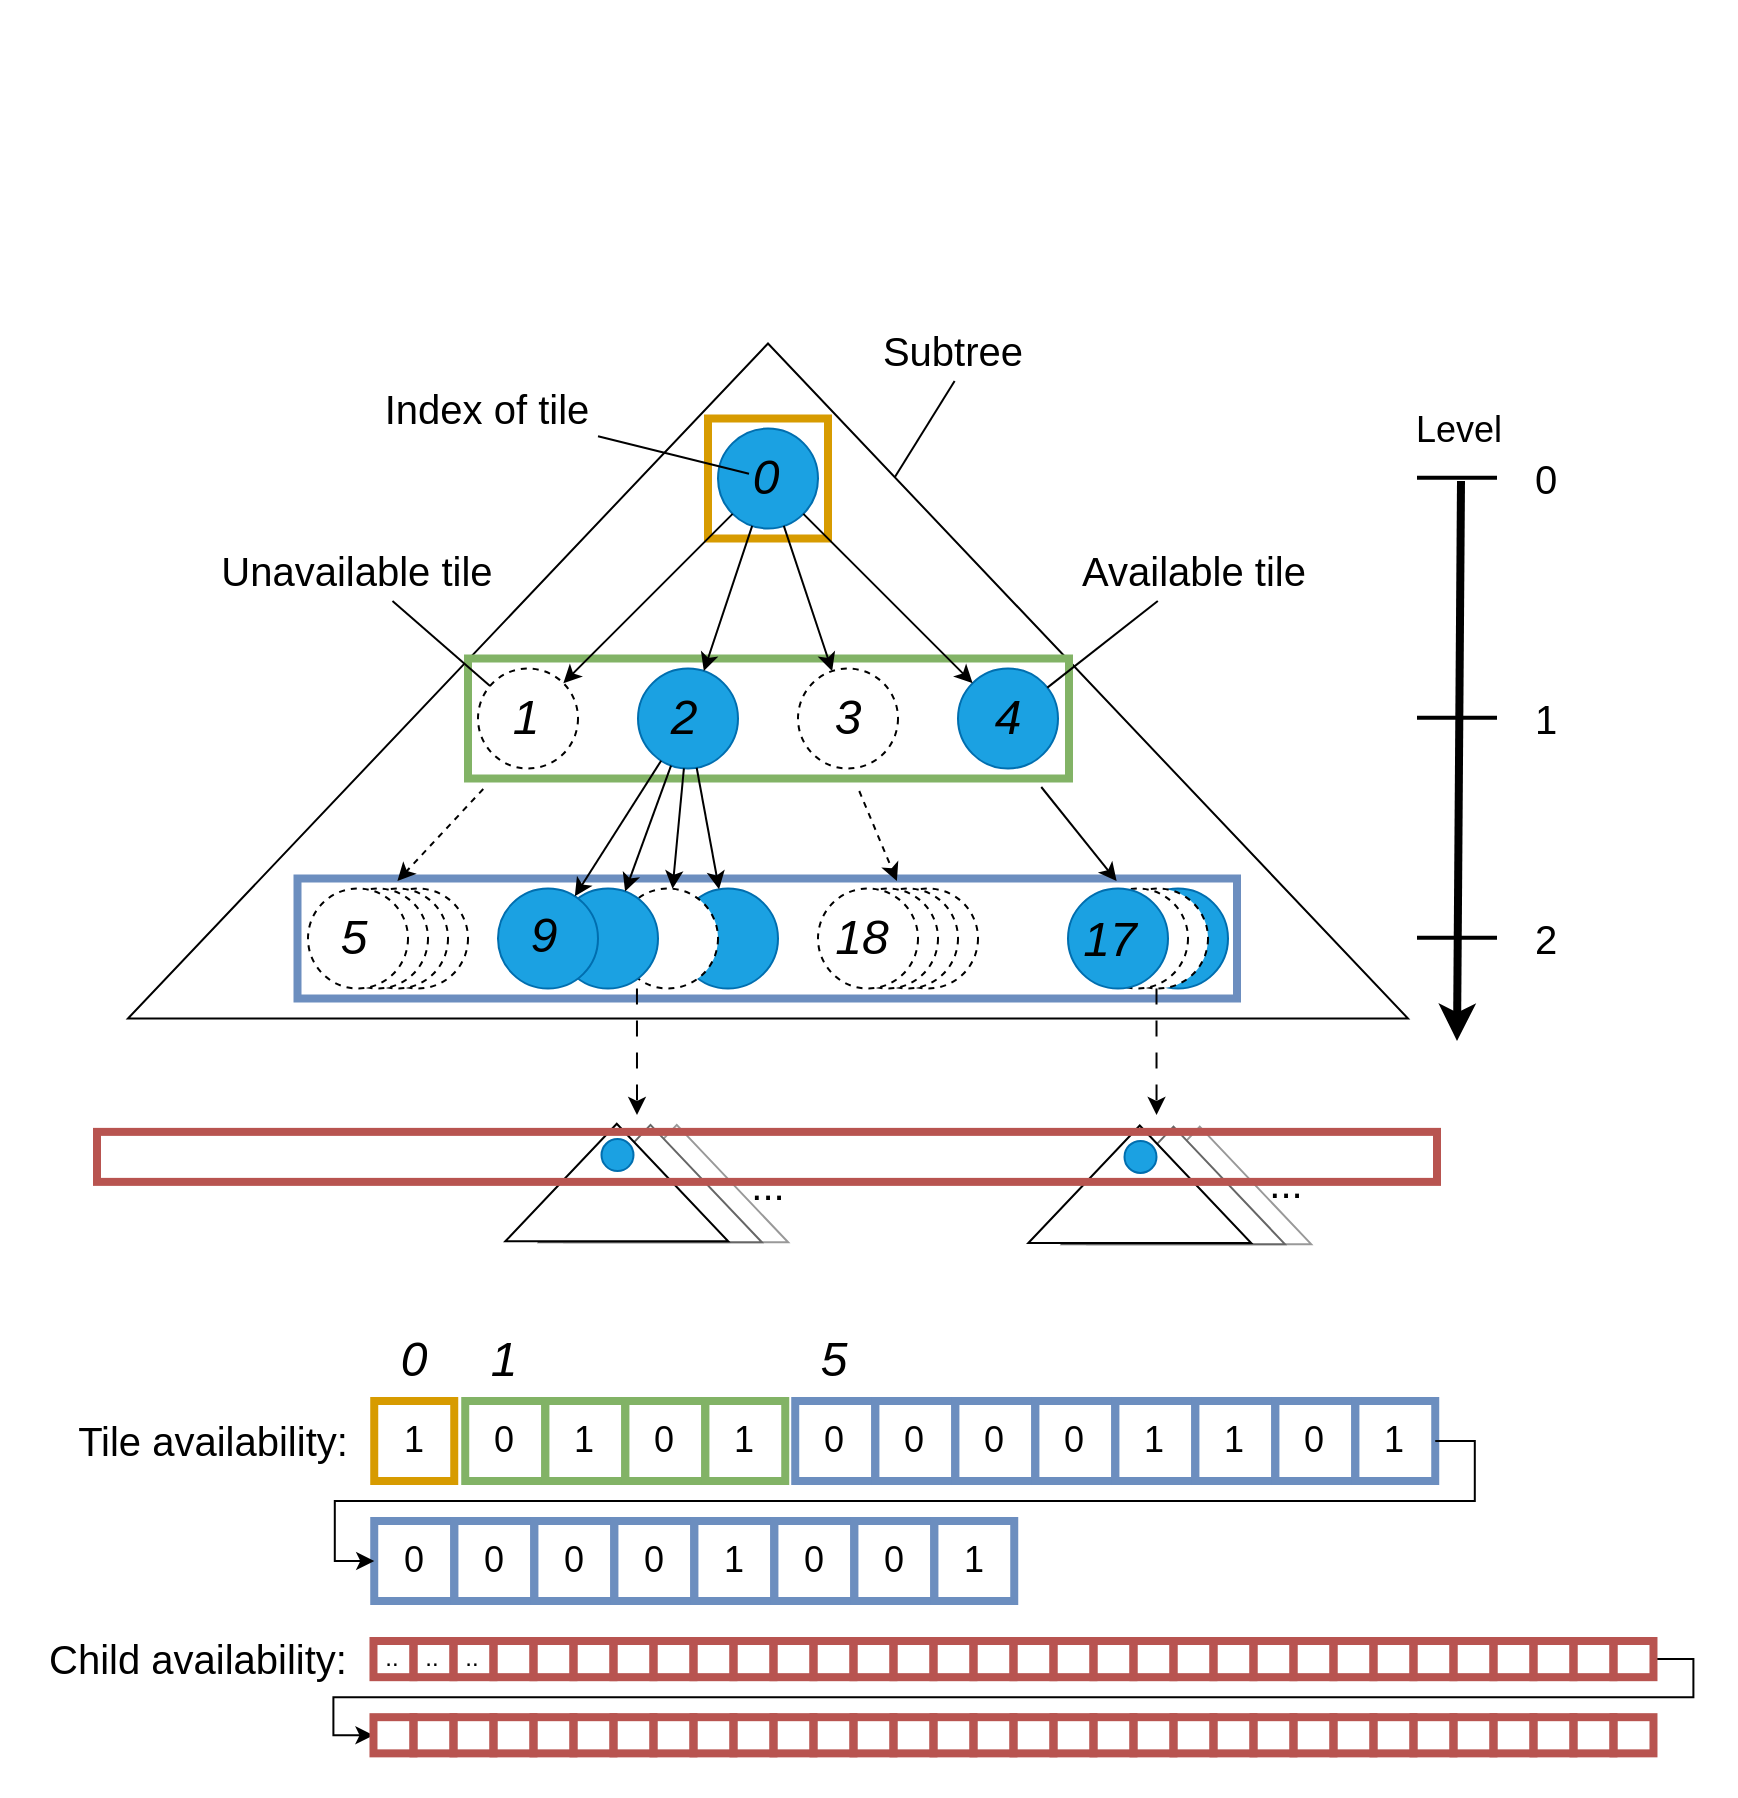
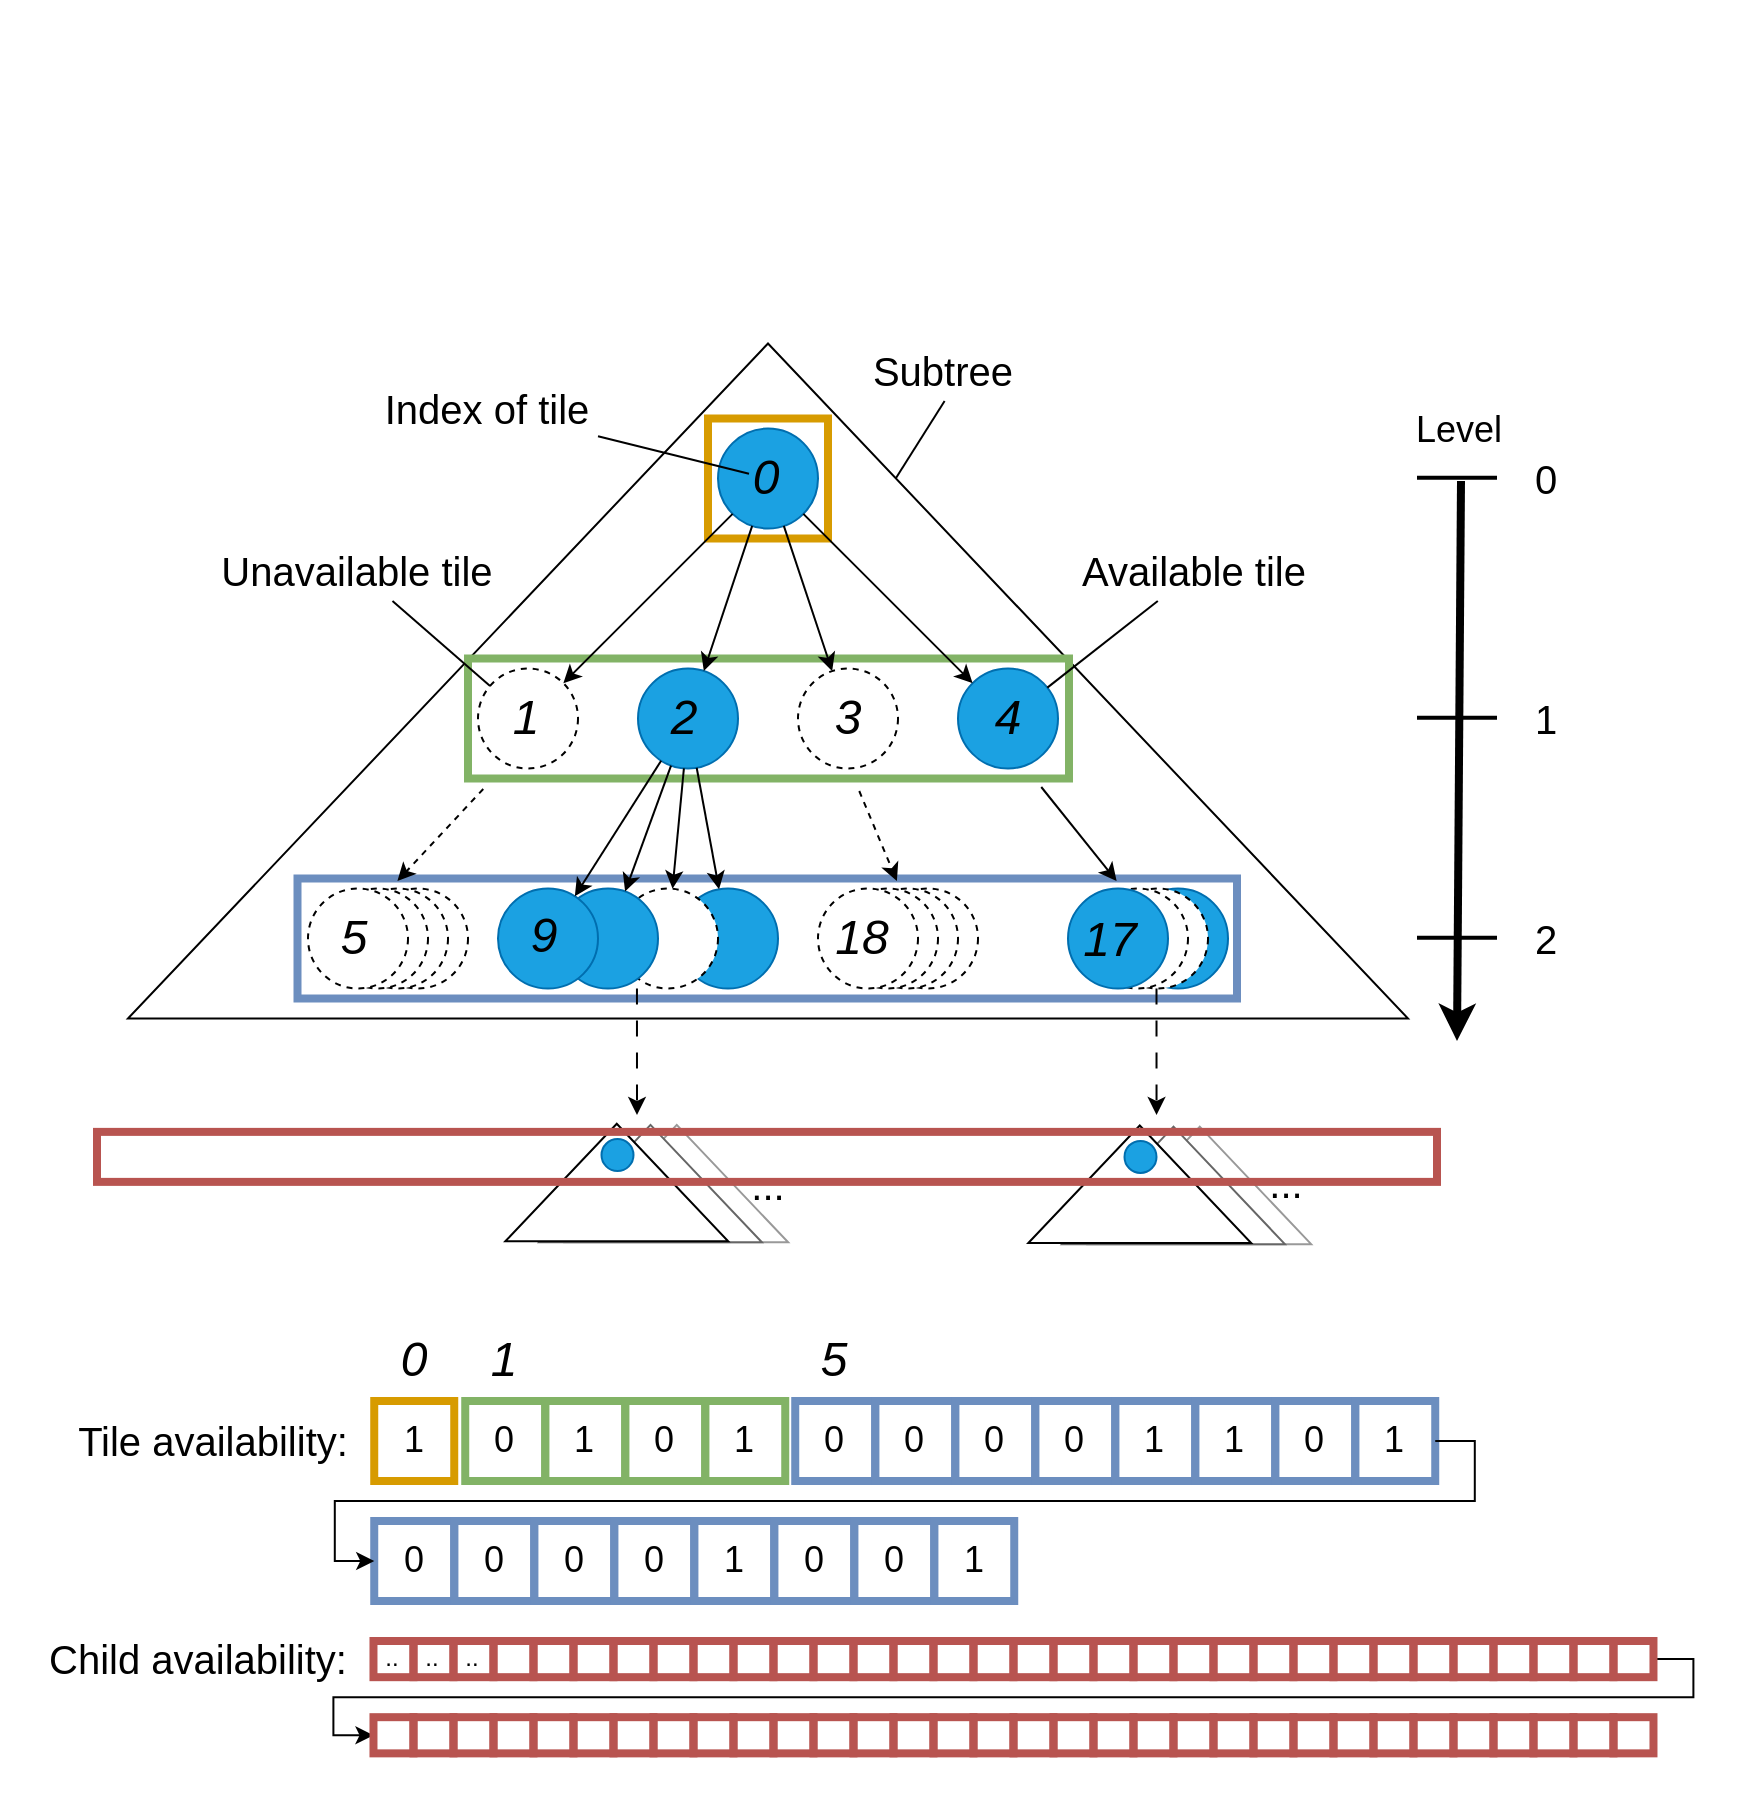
- <mxCell id="16" value="&lt;font style=&quot;font-size: 20px;&quot;&gt;Subtree&lt;/font&gt;" style="text;html=1;align=center;verticalAlign=middle;whiteSpace=wrap;rounded=0;" vertex="1" parent="1"><mxGeometry x="435.25" y="160" width="83.13" height="30" as="geometry" /></mxCell>
+ <mxCell id="16" value="&lt;font style=&quot;font-size: 20px;&quot;&gt;Subtree&lt;/font&gt;" style="text;html=1;align=center;verticalAlign=middle;whiteSpace=wrap;rounded=0;" vertex="1" parent="1"><mxGeometry x="430.25" y="170" width="83.13" height="30" as="geometry" /></mxCell>
